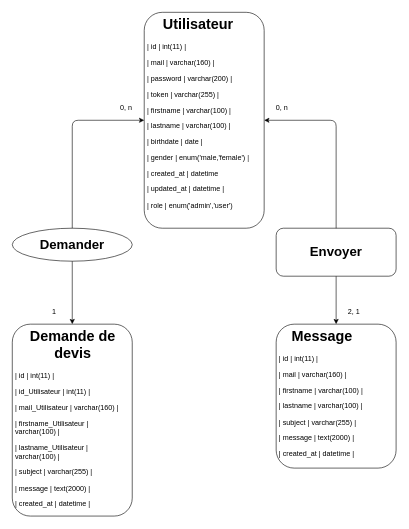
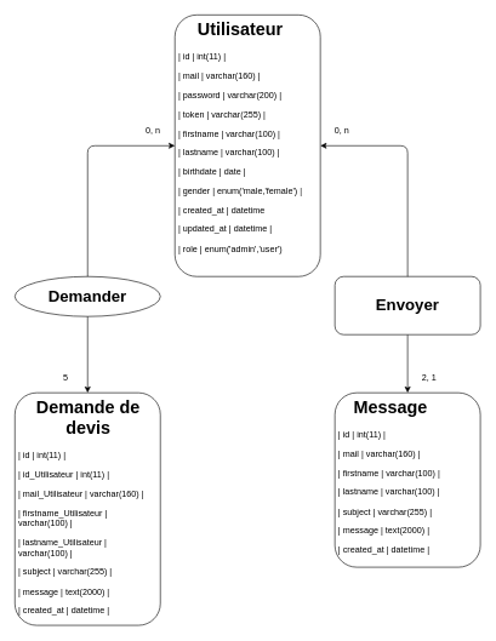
- <mxCell id="13" value="1" style="text;html=1;strokeColor=none;fillColor=none;align=center;verticalAlign=middle;whiteSpace=wrap;rounded=0;" vertex="1" parent="1"><mxGeometry x="70" y="510" width="40" height="20" as="geometry" /></mxCell>
+ <mxCell id="13" value="5" style="text;html=1;strokeColor=none;fillColor=none;align=center;verticalAlign=middle;whiteSpace=wrap;rounded=0;" vertex="1" parent="1"><mxGeometry x="70" y="510" width="40" height="20" as="geometry" /></mxCell>
